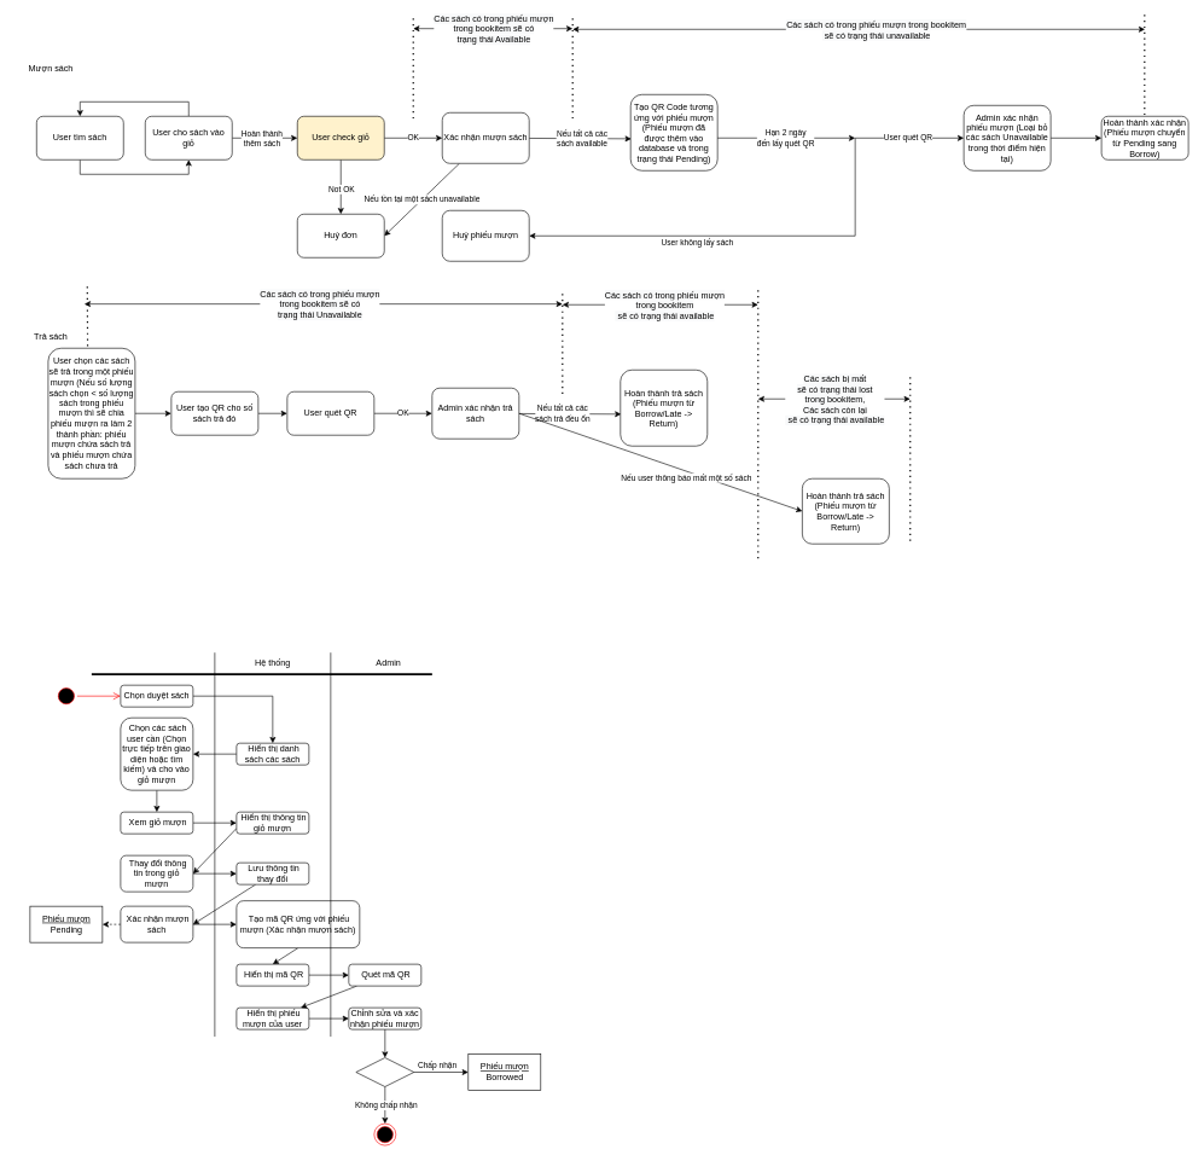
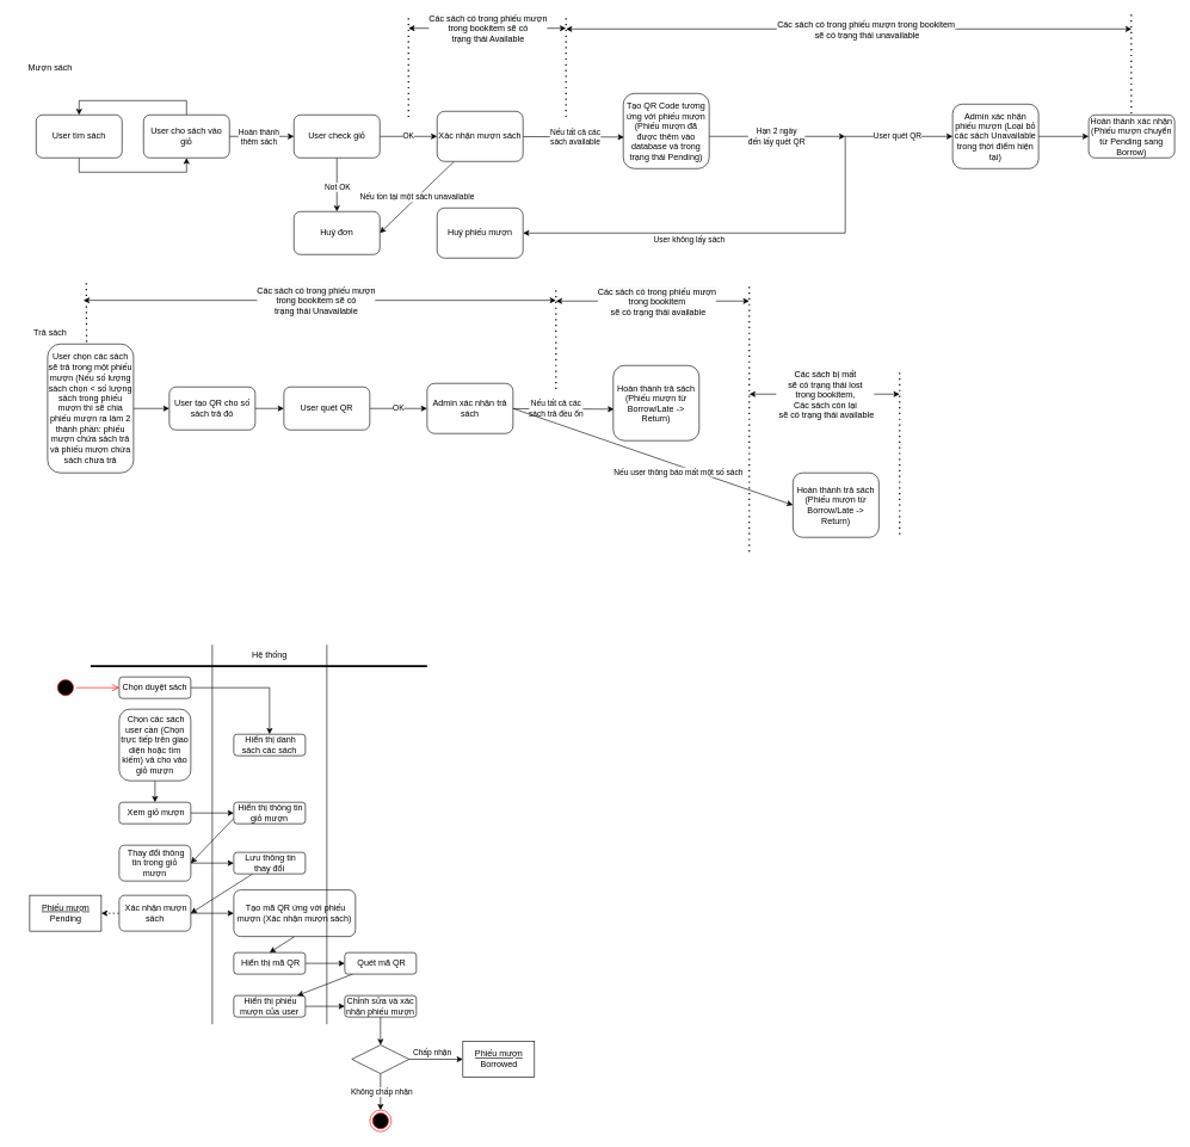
- <mxCell id="12" value="User check giỏ" style="rounded=1;whiteSpace=wrap;html=1;fillColor=#fff2cc;" vertex="1" parent="1"><mxGeometry x="410" y="160" width="120" height="60" as="geometry" /></mxCell>
+ <mxCell id="12" value="User check giỏ" style="rounded=1;whiteSpace=wrap;html=1;" vertex="1" parent="1"><mxGeometry x="410" y="160" width="120" height="60" as="geometry" /></mxCell>
- <mxCell id="71" value="Admin" style="text;html=1;strokeColor=none;fillColor=none;align=center;verticalAlign=middle;whiteSpace=wrap;rounded=0;" vertex="1" parent="1"><mxGeometry x="491" y="900" width="90" height="30" as="geometry" /></mxCell>
- <mxCell id="40" style="rounded=0;orthogonalLoop=1;jettySize=auto;html=1;entryX=1;entryY=0.5;entryDx=0;entryDy=0;exitX=0;exitY=0.5;exitDx=0;exitDy=0;" edge="1" parent="1" source="41" target="43"><mxGeometry relative="1" as="geometry"><mxPoint x="256" y="1010" as="targetPoint" /><mxPoint x="316" y="970" as="sourcePoint" /></mxGeometry></mxCell>
